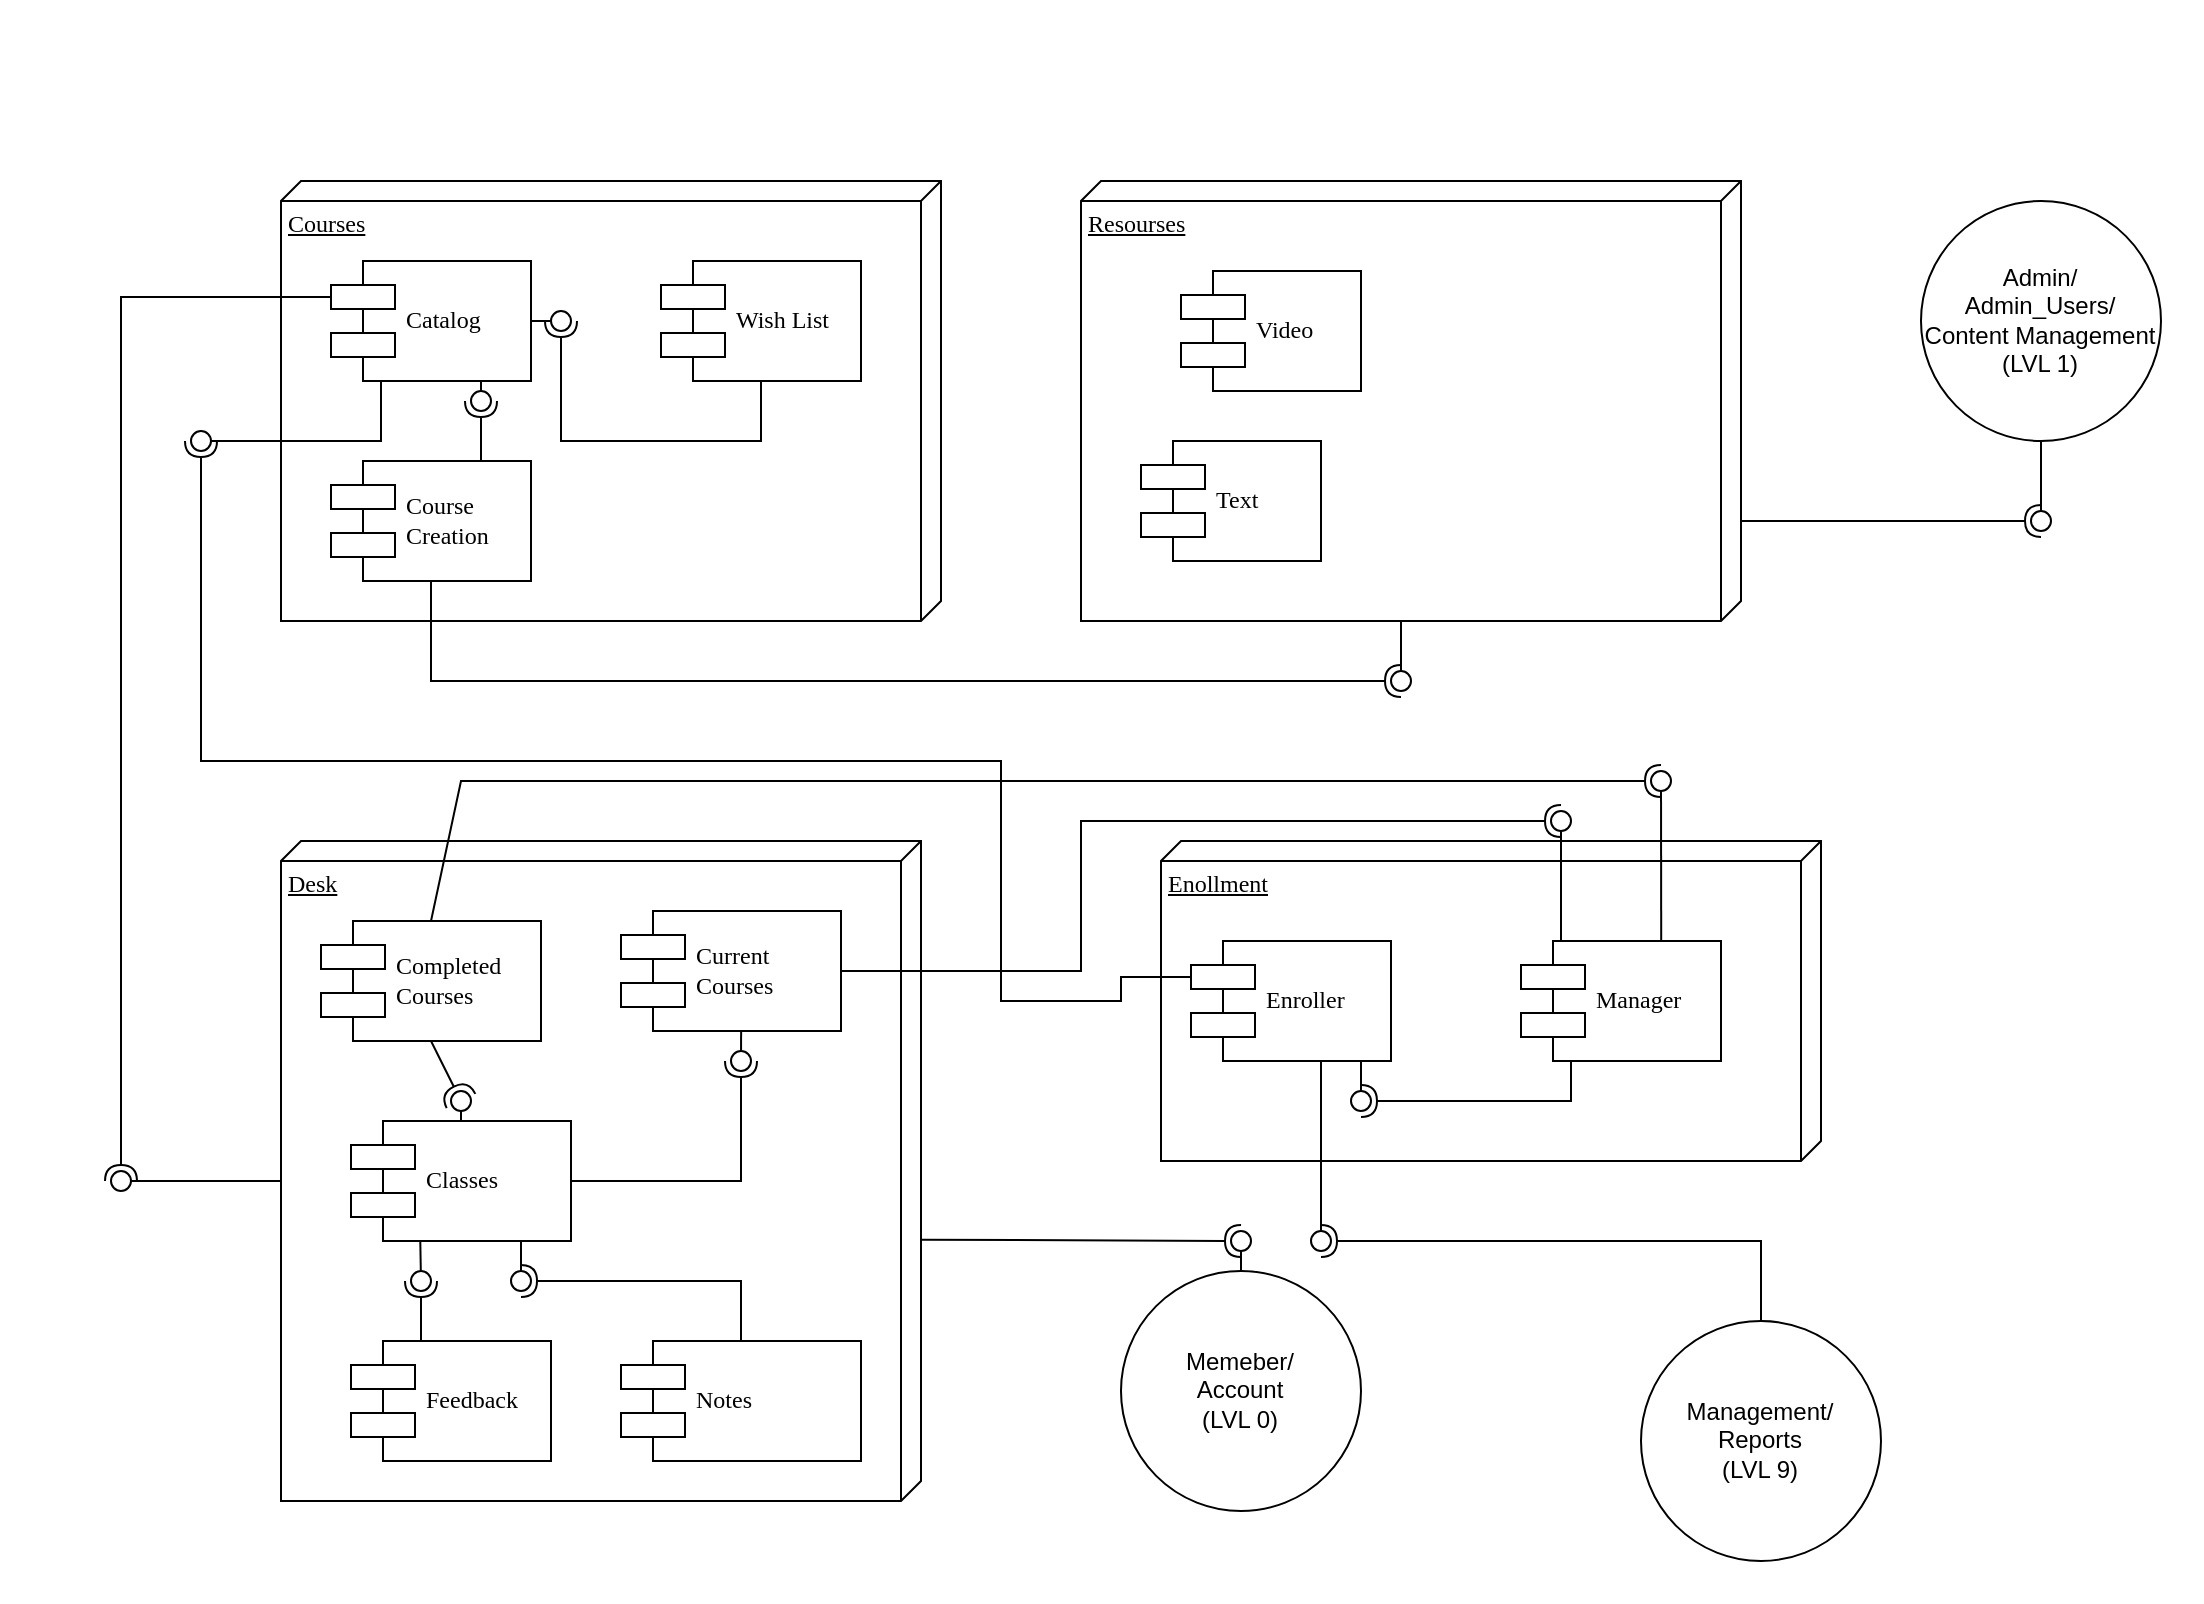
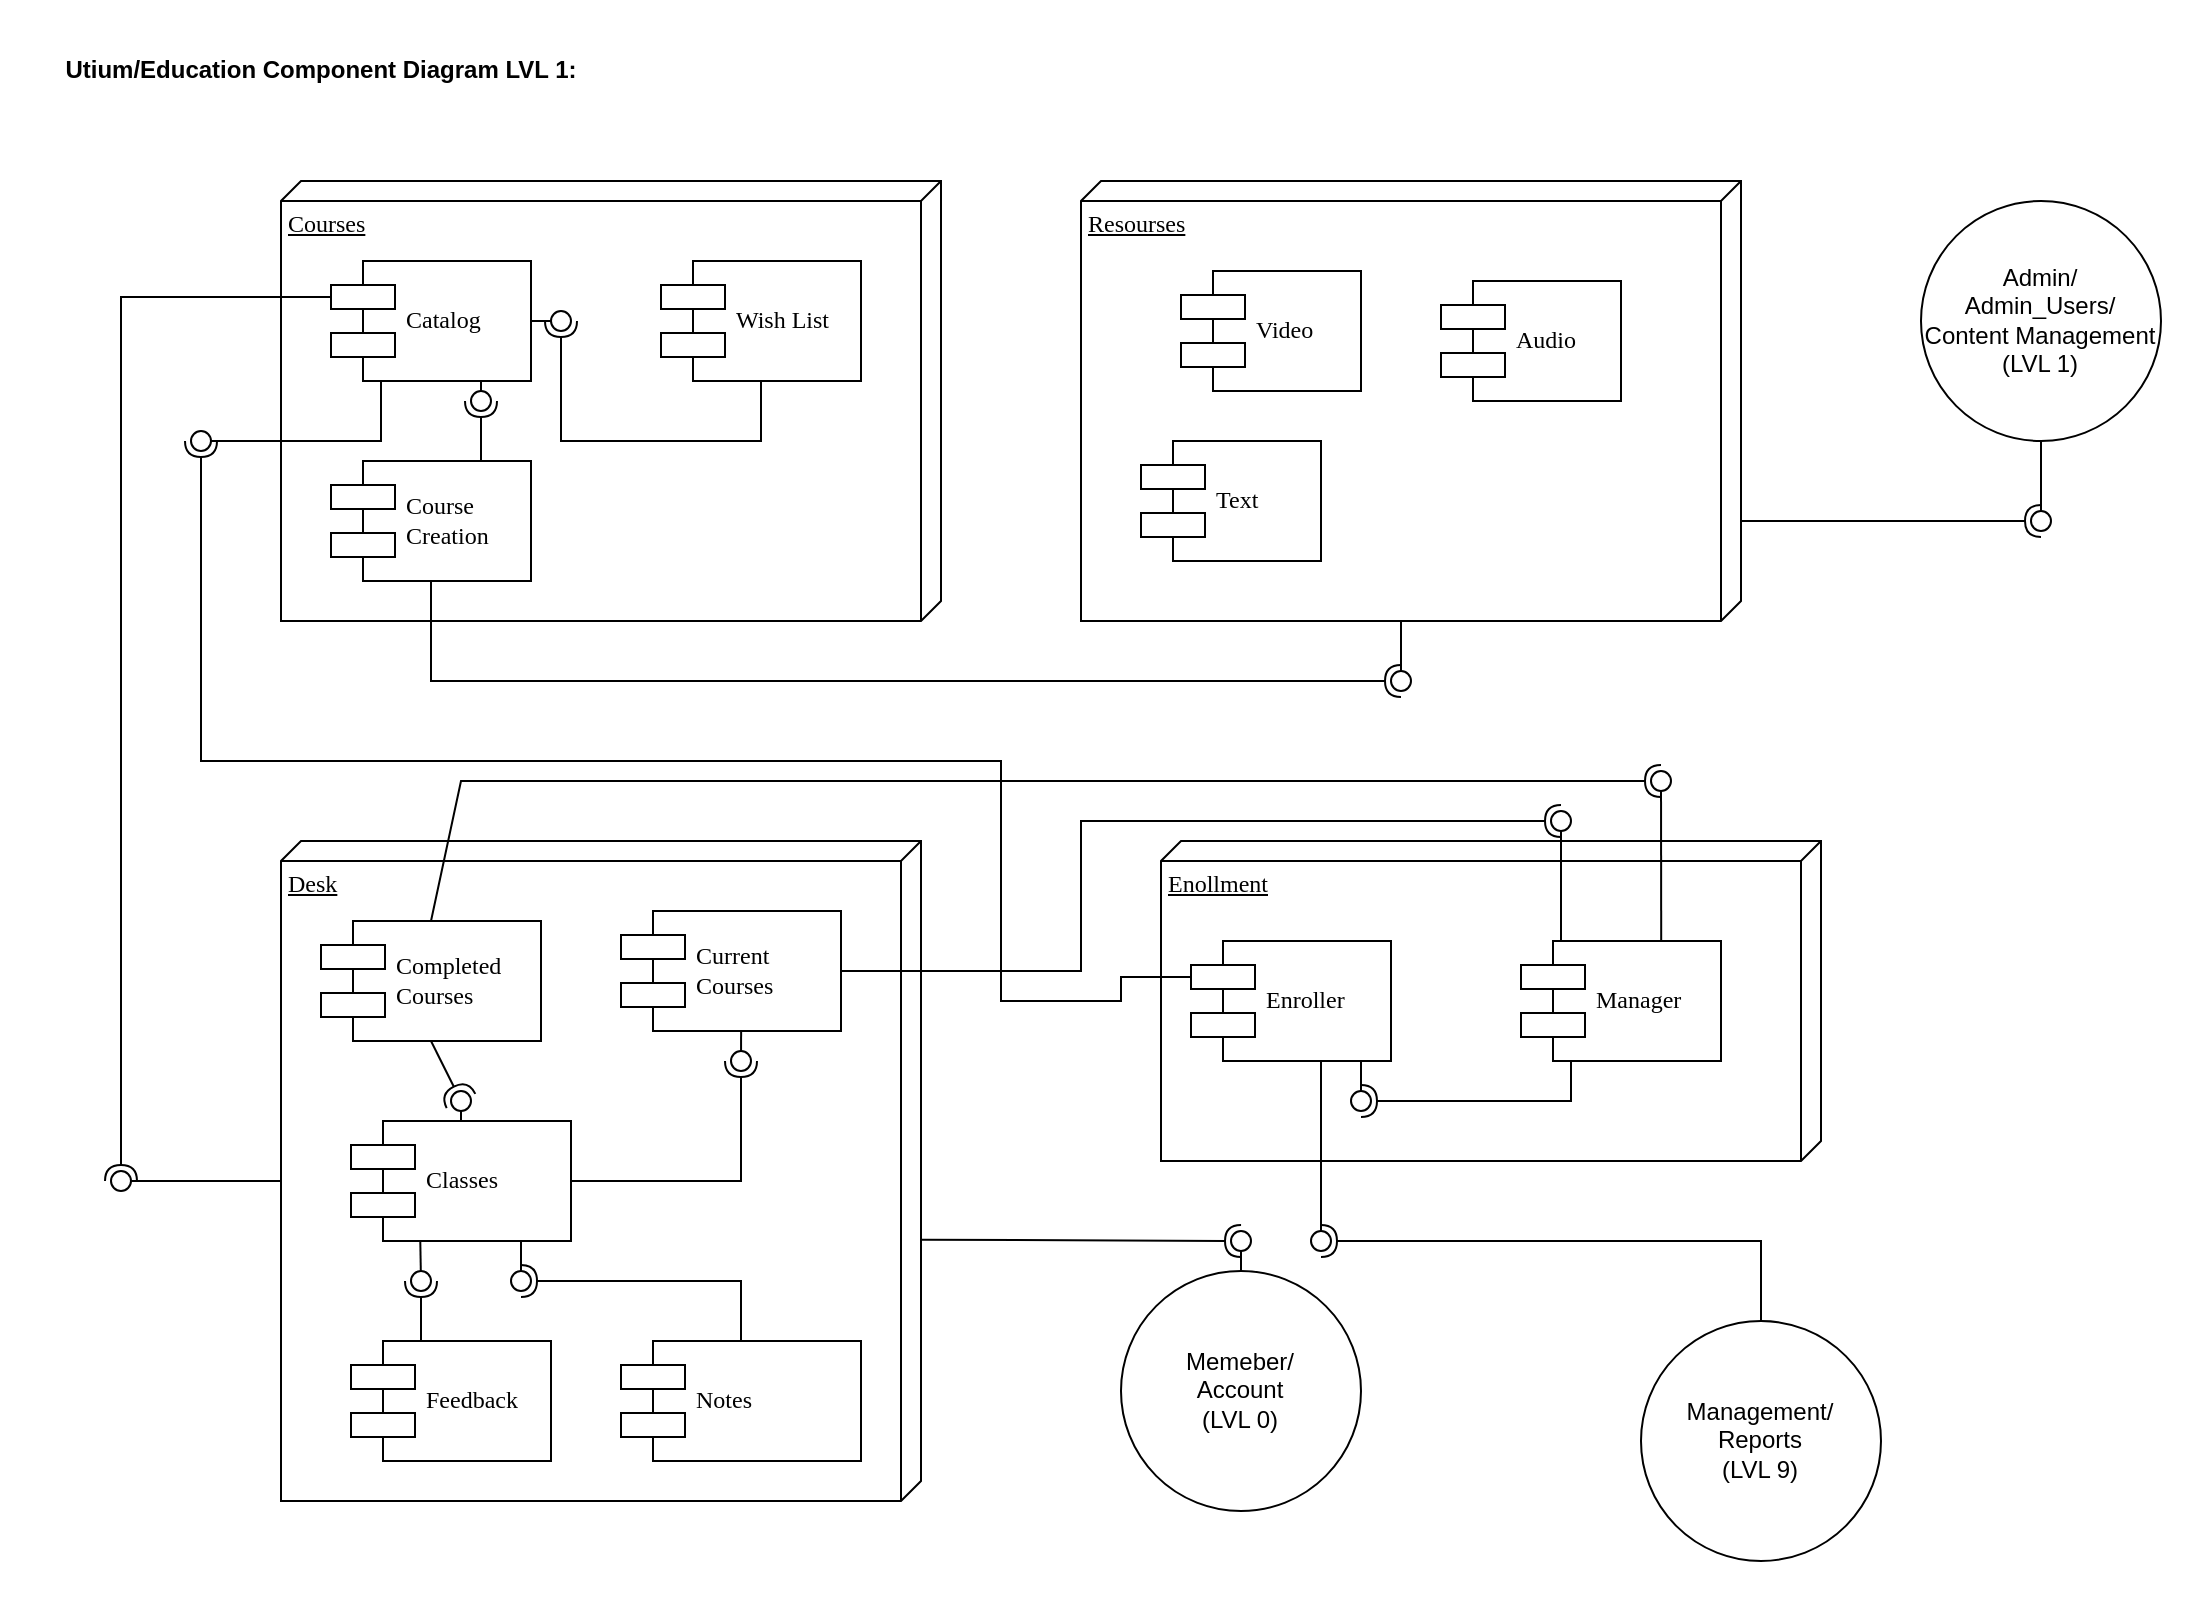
+ <mxCell id="3" value="&lt;b&gt;Utium/Education Component Diagram LVL 1:&lt;/b&gt;" style="text;html=1;align=center;verticalAlign=middle;resizable=0;points=[];autosize=1;strokeColor=none;fillColor=none;" parent="1" vertex="1"><mxGeometry width="280" height="30" as="geometry" x="20" y="20" /></mxCell>
+ <mxCell id="16" value="Audio" style="shape=component;align=left;spacingLeft=36;rounded=0;shadow=0;comic=0;labelBackgroundColor=none;strokeWidth=1;fontFamily=Verdana;fontSize=12;html=1;" parent="1" vertex="1"><mxGeometry x="720" y="140" width="90" height="60" as="geometry" /></mxCell>
